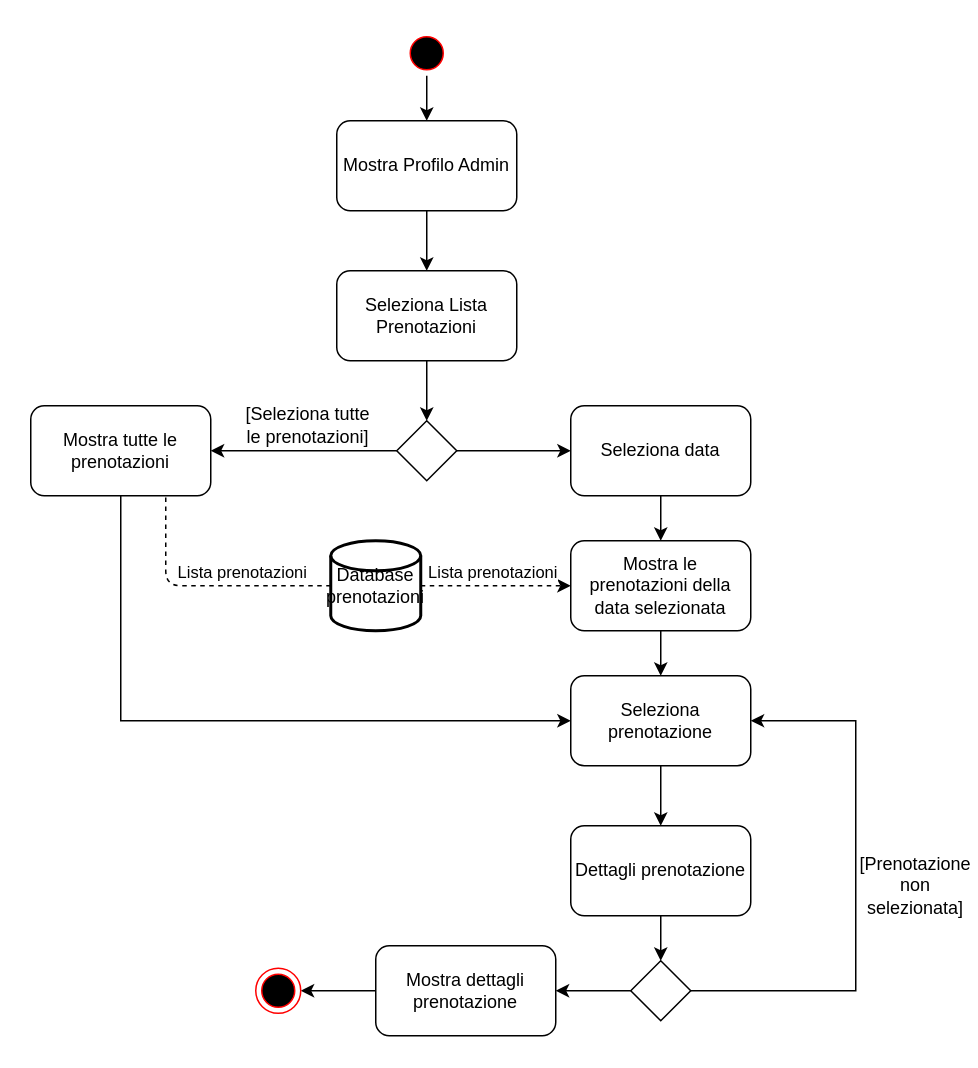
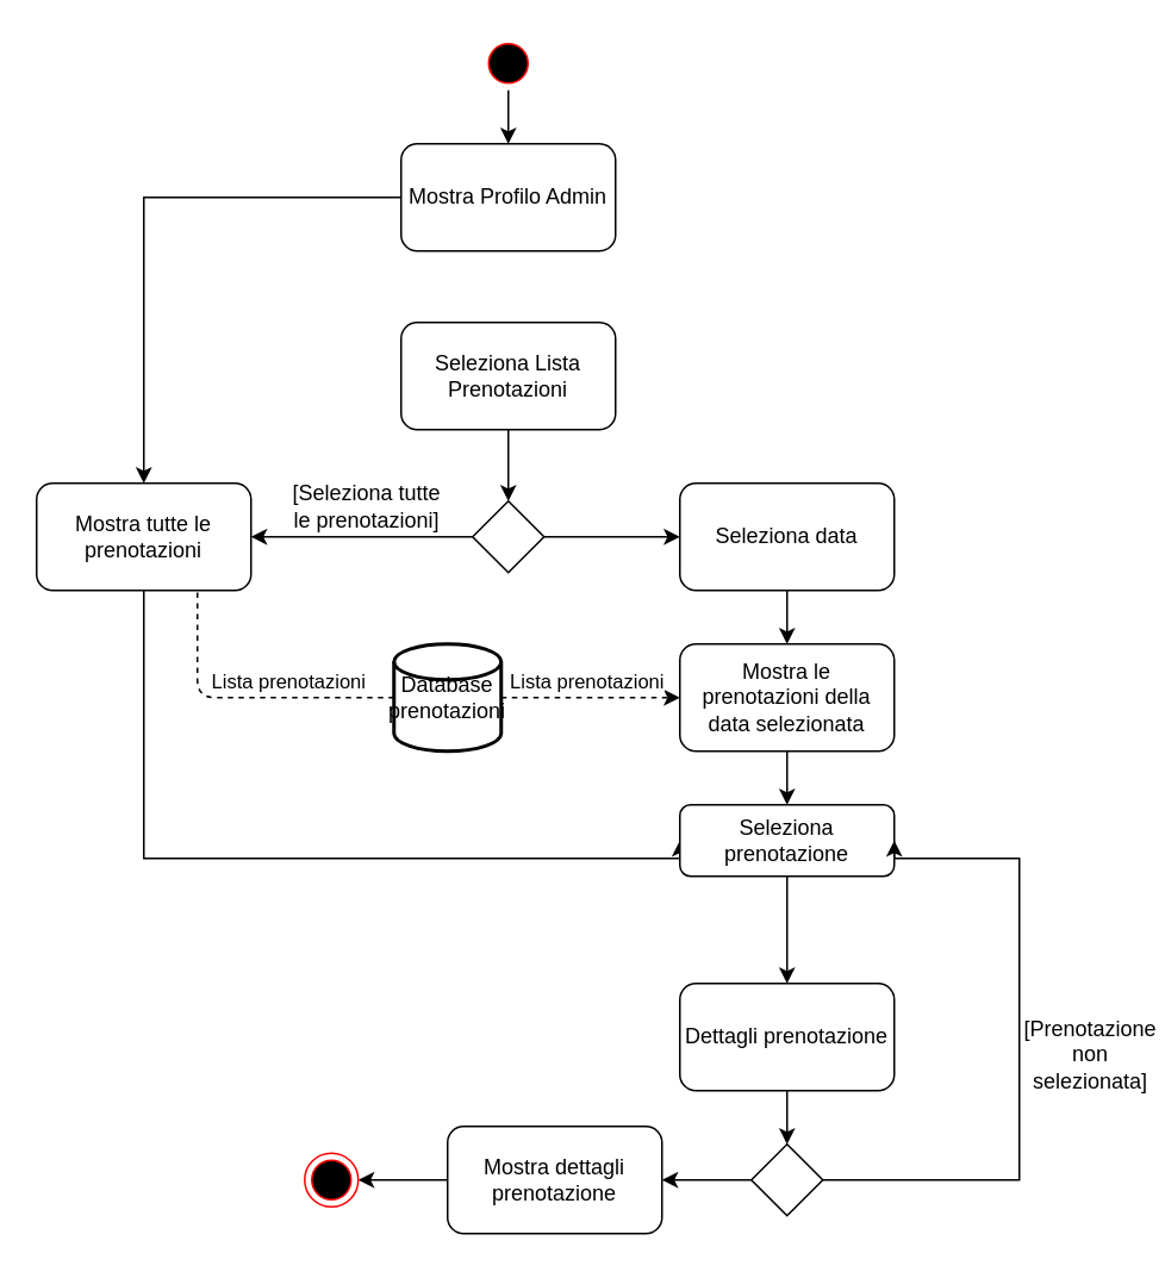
- <mxCell id="4" value="" style="edgeStyle=orthogonalEdgeStyle;rounded=0;orthogonalLoop=1;jettySize=auto;html=1;" edge="1" parent="1" source="5" target="7"><mxGeometry relative="1" as="geometry" /></mxCell>
+ <mxCell id="4" value="" style="edgeStyle=orthogonalEdgeStyle;rounded=0;orthogonalLoop=1;jettySize=auto;html=1;" edge="1" parent="1" source="5" target="12"><mxGeometry relative="1" as="geometry" /></mxCell>
- <mxCell id="19" value="Seleziona prenotazione" style="rounded=1;whiteSpace=wrap;html=1;" vertex="1" parent="1"><mxGeometry x="380" y="450" width="120" height="60" as="geometry" /></mxCell>
+ <mxCell id="19" value="Seleziona prenotazione" style="rounded=1;whiteSpace=wrap;html=1;" vertex="1" parent="1"><mxGeometry x="380" y="450" width="120" height="40" as="geometry" /></mxCell>
